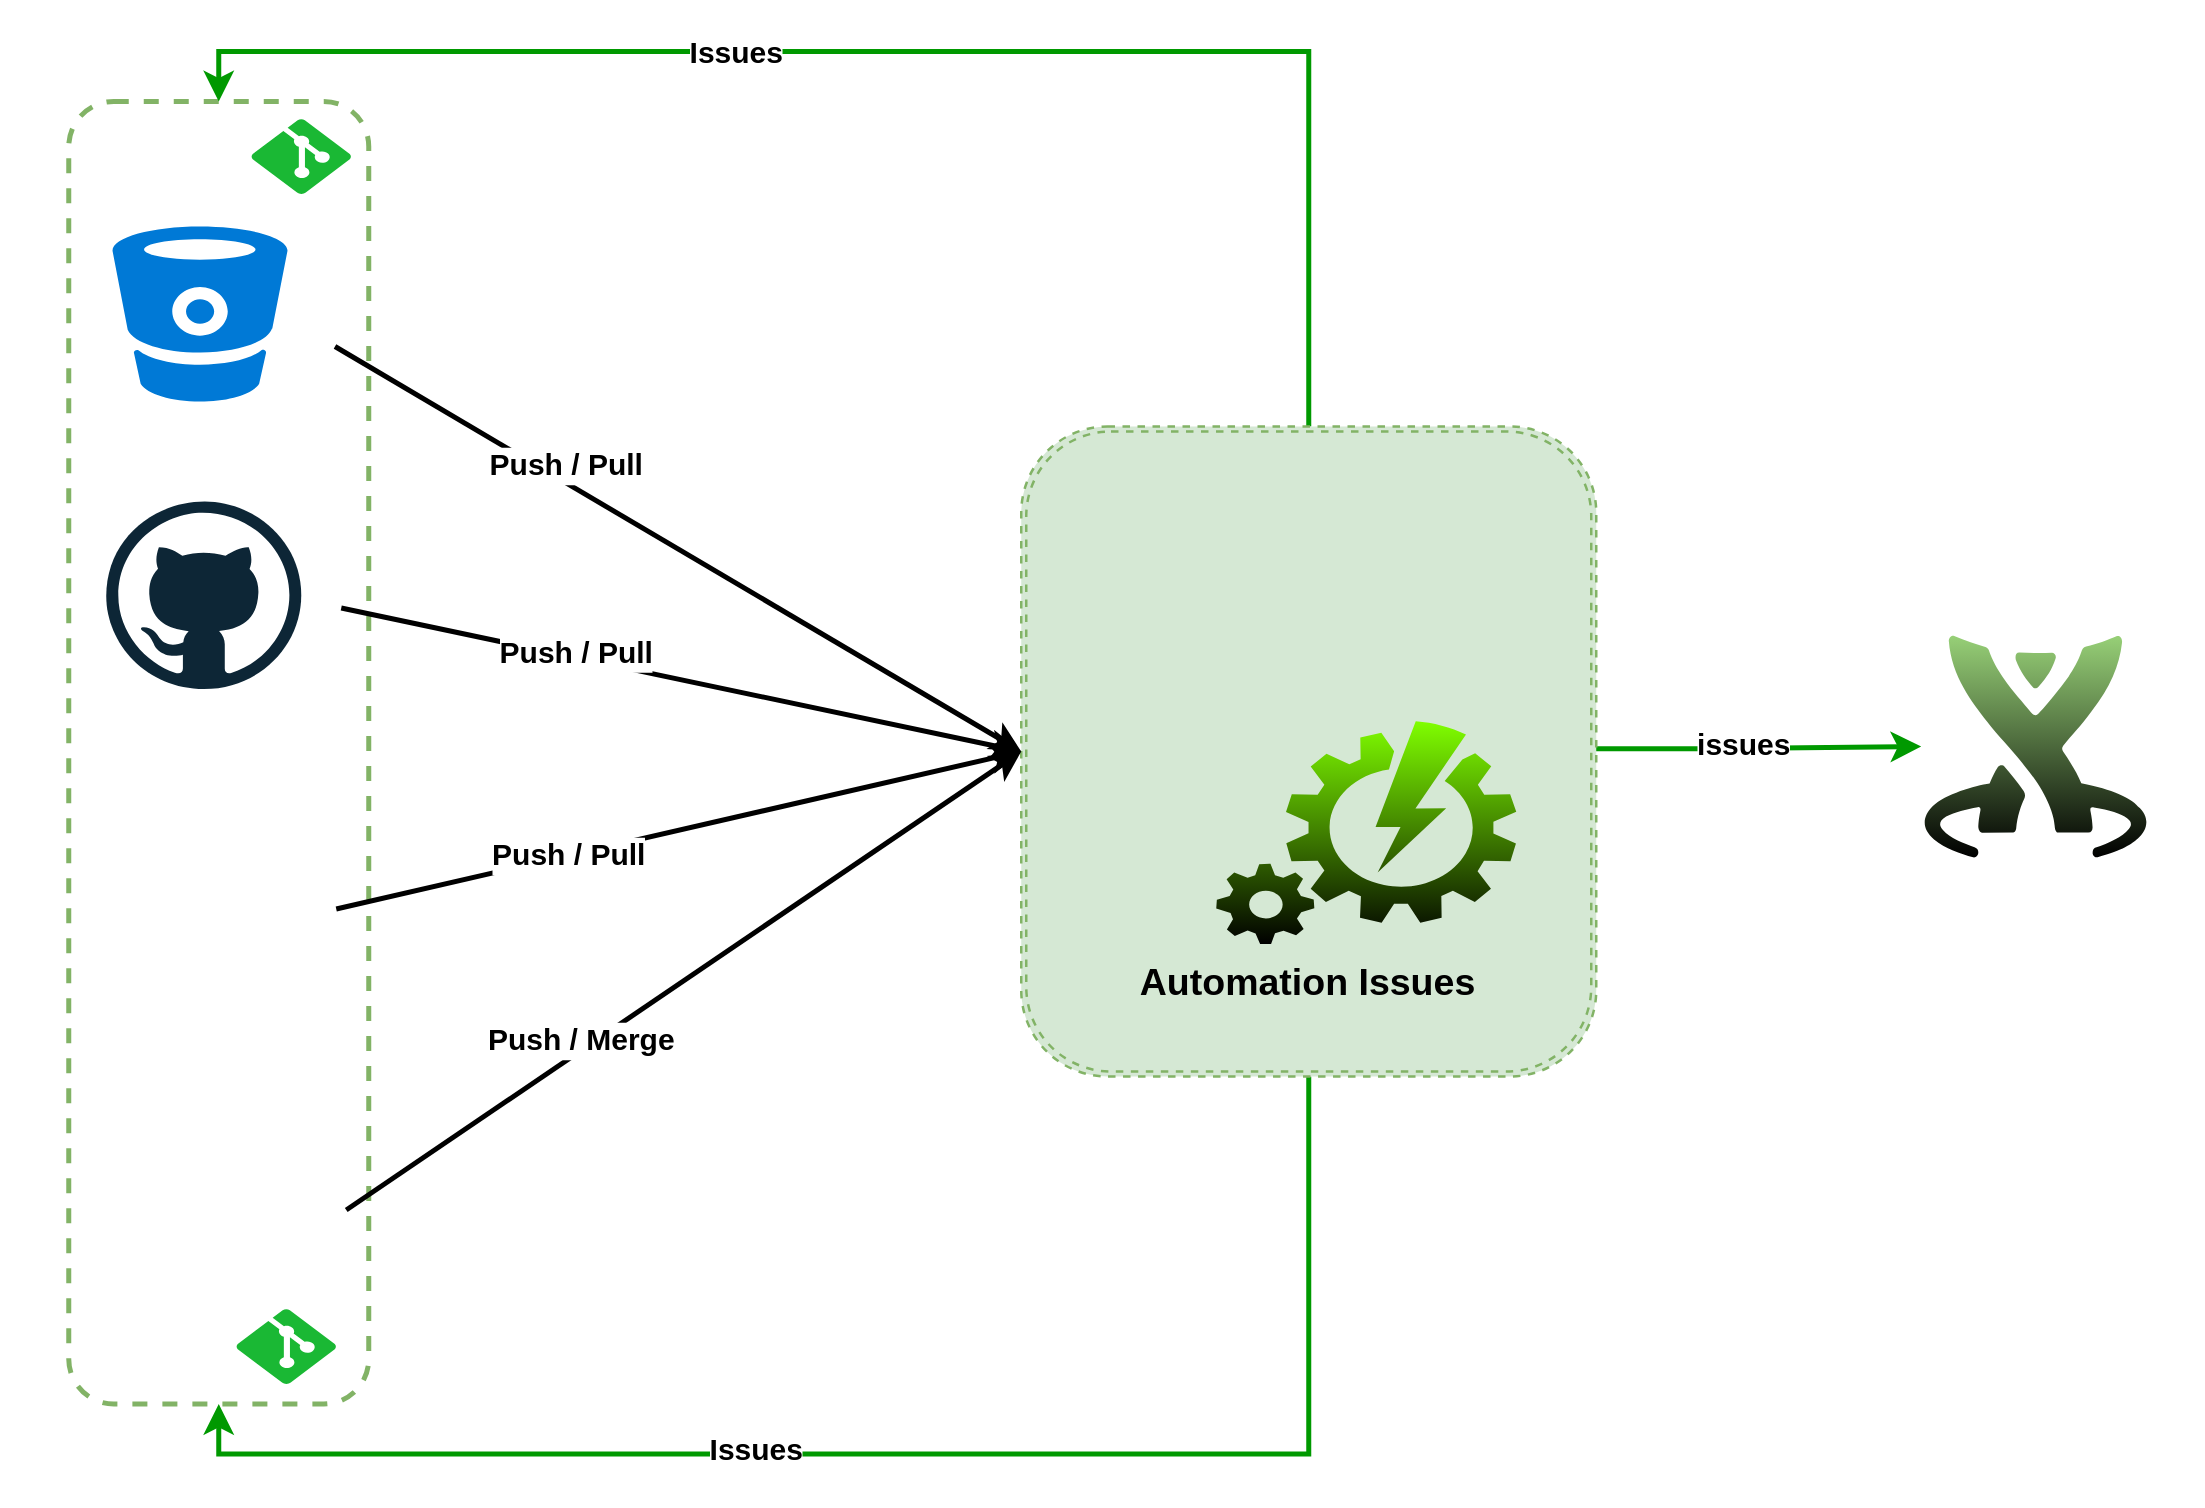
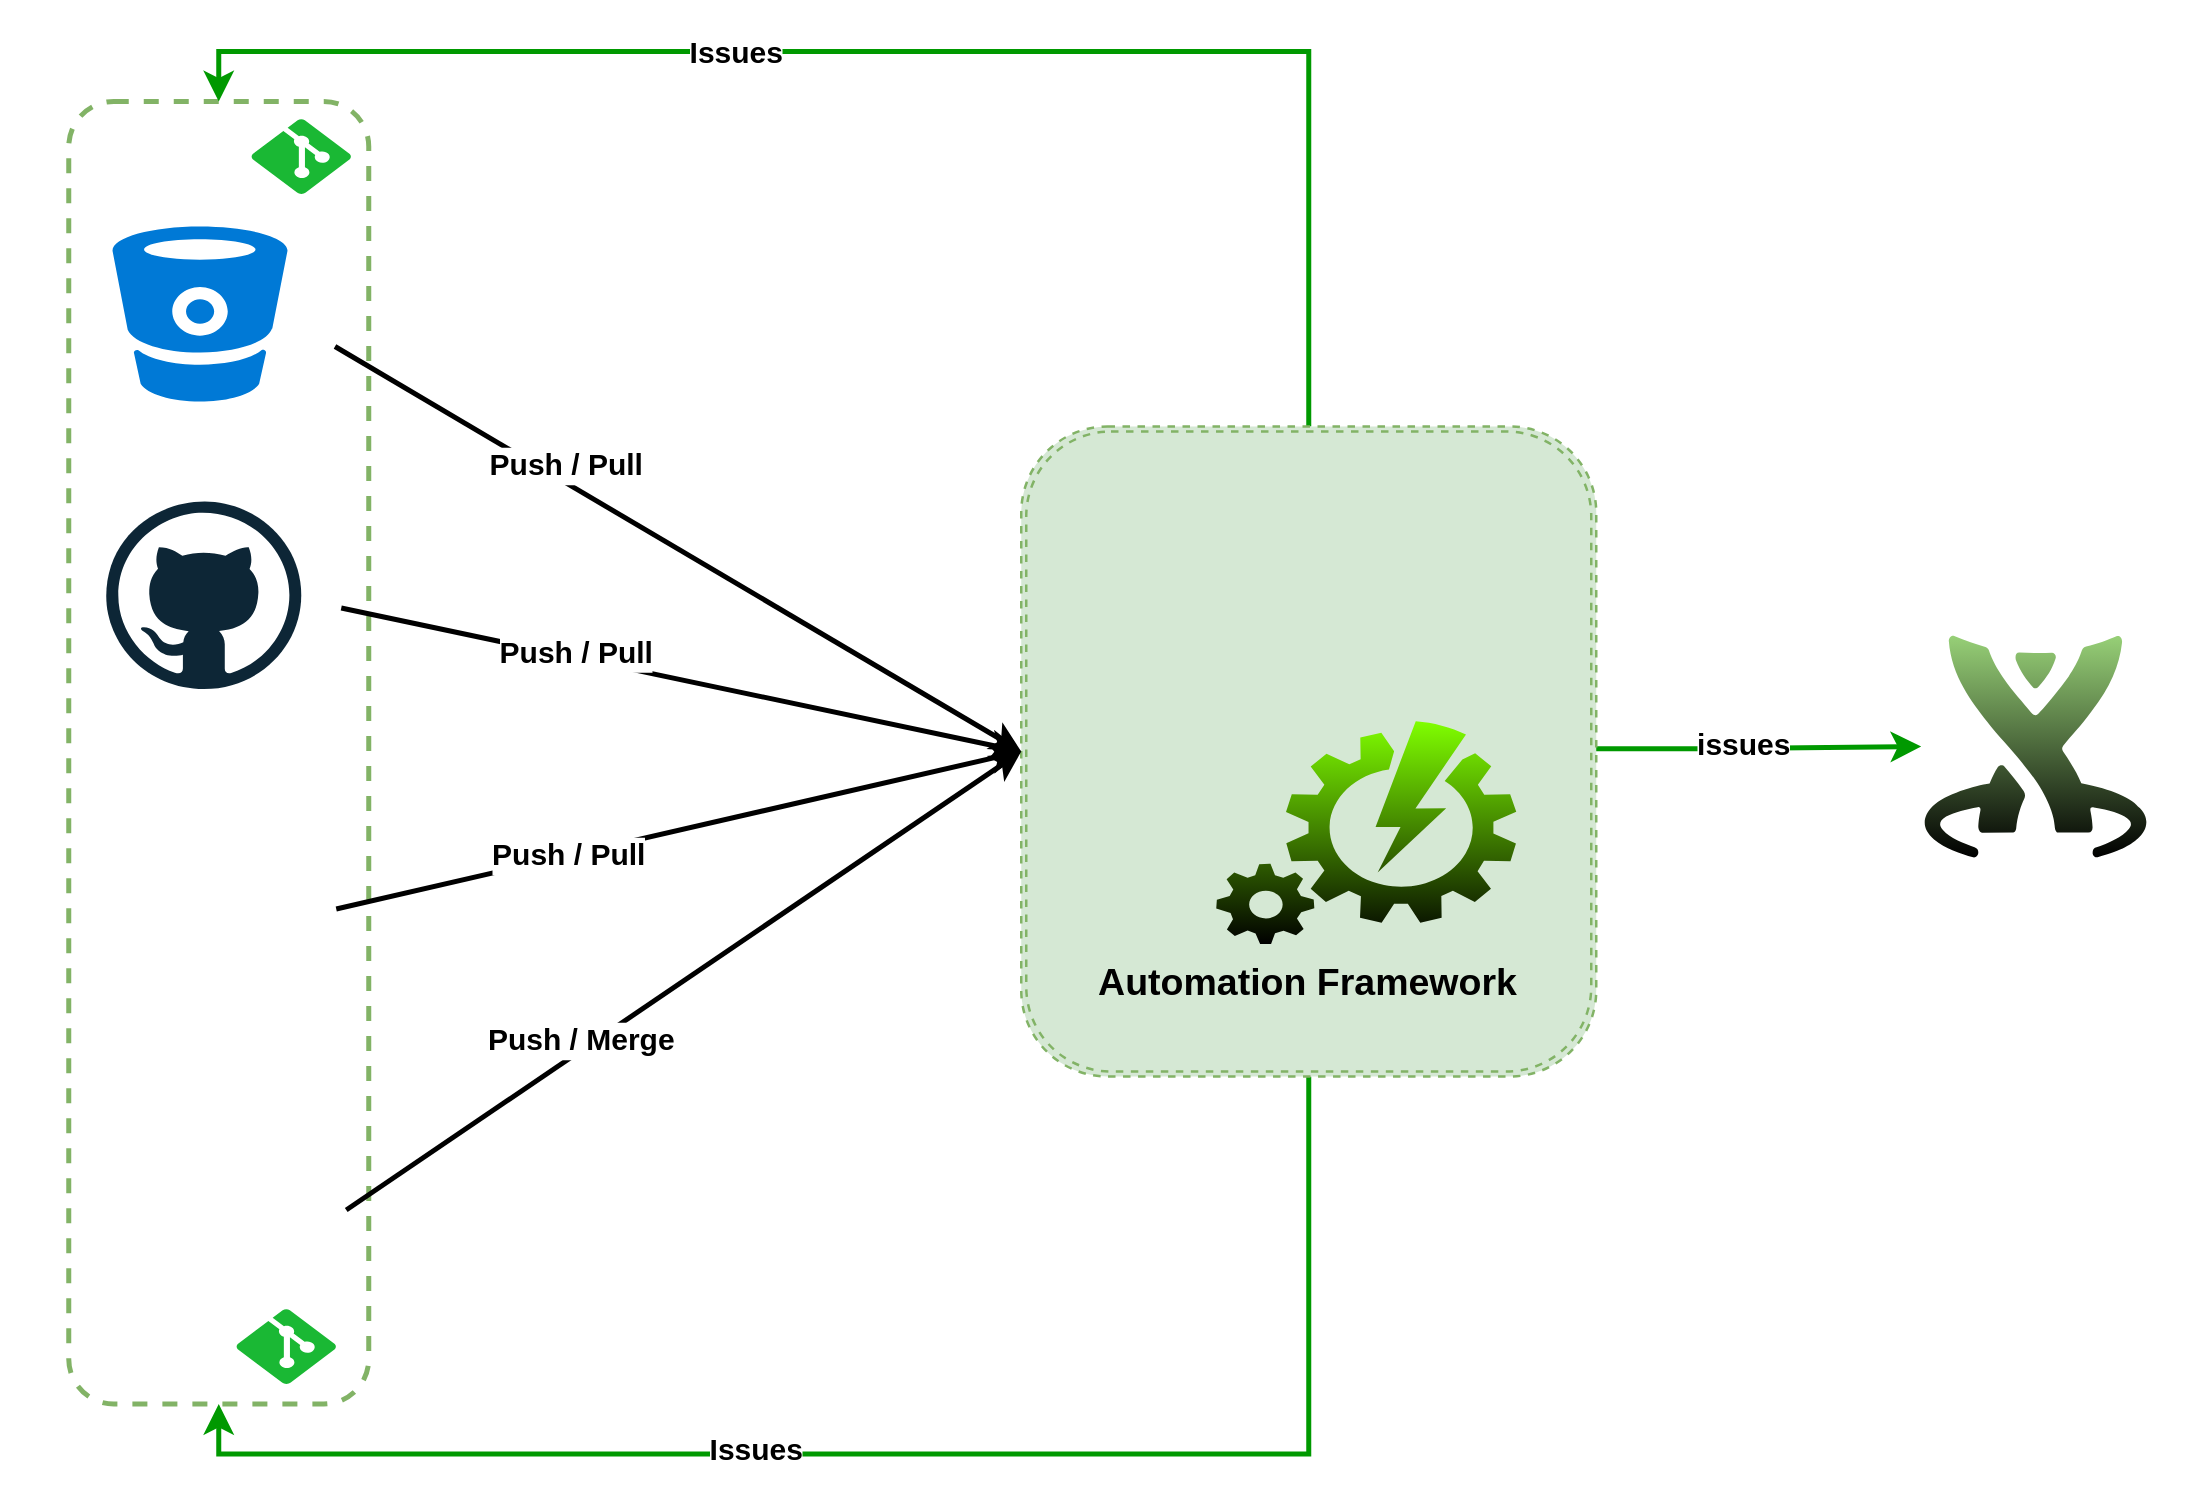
- <mxCell id="23" value="&lt;b&gt;&lt;font style=&quot;font-size: 15px&quot;&gt;Automation Issues&lt;br&gt;&lt;/font&gt;&lt;/b&gt;" style="text;html=1;strokeColor=none;fillColor=none;align=center;verticalAlign=middle;whiteSpace=wrap;rounded=0;dashed=1;" vertex="1" parent="1"><mxGeometry x="430" y="382" width="186" height="20" as="geometry" /></mxCell>
+ <mxCell id="23" value="&lt;b&gt;&lt;font style=&quot;font-size: 15px&quot;&gt;Automation Framework&lt;br&gt;&lt;/font&gt;&lt;/b&gt;" style="text;html=1;strokeColor=none;fillColor=none;align=center;verticalAlign=middle;whiteSpace=wrap;rounded=0;dashed=1;" vertex="1" parent="1"><mxGeometry x="430" y="382" width="186" height="20" as="geometry" /></mxCell>
